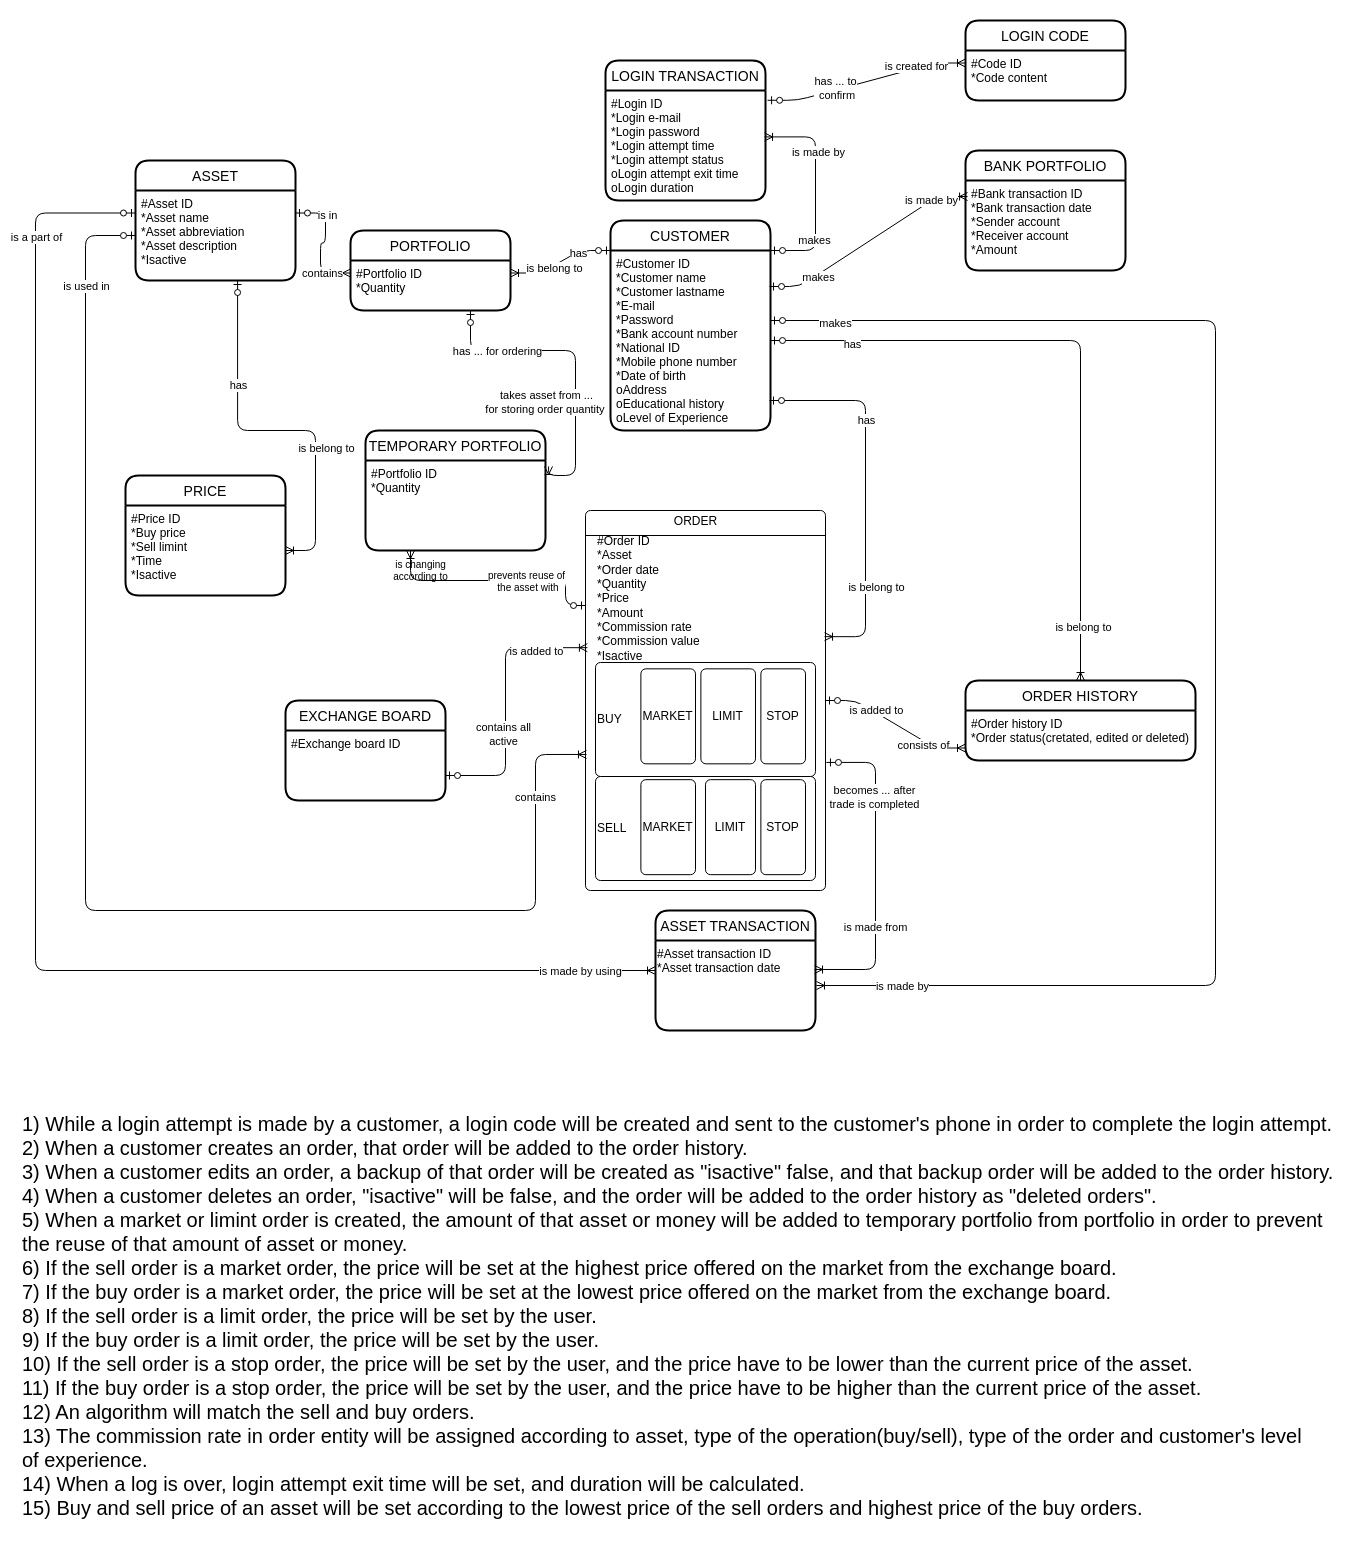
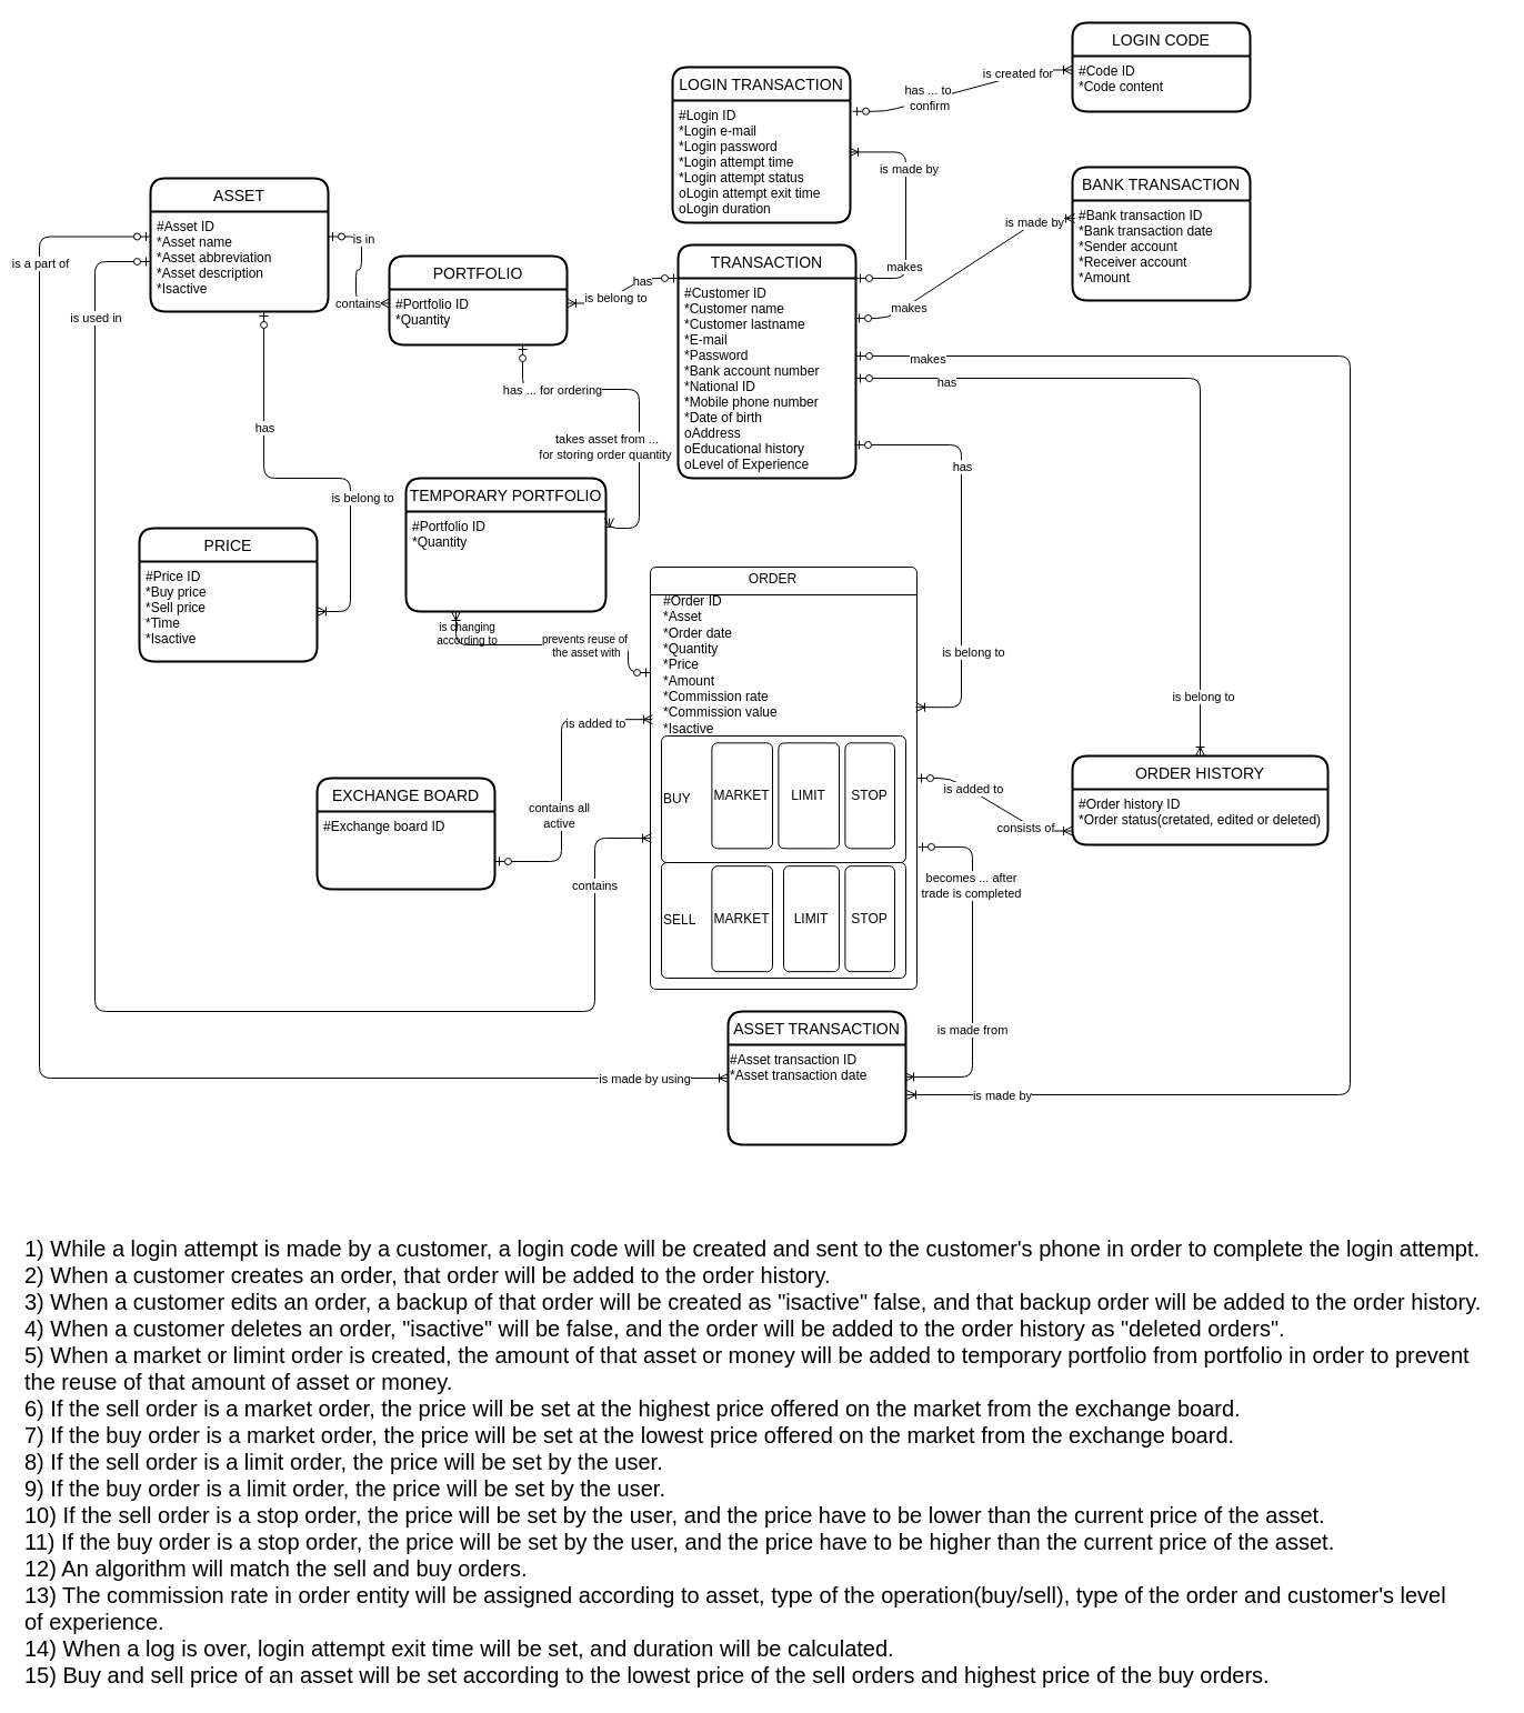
- <mxCell id="8" value="BANK PORTFOLIO" style="swimlane;childLayout=stackLayout;horizontal=1;startSize=30;horizontalStack=0;rounded=1;fontSize=14;fontStyle=0;strokeWidth=2;resizeParent=0;resizeLast=1;shadow=0;dashed=0;align=center;" parent="1" vertex="1"><mxGeometry x="965" y="150" width="160" height="120" as="geometry" /></mxCell>
+ <mxCell id="8" value="BANK TRANSACTION" style="swimlane;childLayout=stackLayout;horizontal=1;startSize=30;horizontalStack=0;rounded=1;fontSize=14;fontStyle=0;strokeWidth=2;resizeParent=0;resizeLast=1;shadow=0;dashed=0;align=center;" parent="1" vertex="1"><mxGeometry x="965" y="150" width="160" height="120" as="geometry" /></mxCell>
- <mxCell id="2" value="CUSTOMER" style="swimlane;childLayout=stackLayout;horizontal=1;startSize=30;horizontalStack=0;rounded=1;fontSize=14;fontStyle=0;strokeWidth=2;resizeParent=0;resizeLast=1;shadow=0;dashed=0;align=center;" parent="1" vertex="1"><mxGeometry x="610" y="220" width="160" height="210" as="geometry" /></mxCell>
+ <mxCell id="2" value="TRANSACTION" style="swimlane;childLayout=stackLayout;horizontal=1;startSize=30;horizontalStack=0;rounded=1;fontSize=14;fontStyle=0;strokeWidth=2;resizeParent=0;resizeLast=1;shadow=0;dashed=0;align=center;" parent="1" vertex="1"><mxGeometry x="610" y="220" width="160" height="210" as="geometry" /></mxCell>
- <mxCell id="25" value="#Price ID&#10;*Buy price&#10;*Sell limint&#10;*Time&#10;*Isactive" style="align=left;strokeColor=none;fillColor=none;spacingLeft=4;fontSize=12;verticalAlign=top;resizable=0;rotatable=0;part=1;" parent="24" vertex="1"><mxGeometry y="30" width="160" height="90" as="geometry" /></mxCell>
+ <mxCell id="25" value="#Price ID&#10;*Buy price&#10;*Sell price&#10;*Time&#10;*Isactive" style="align=left;strokeColor=none;fillColor=none;spacingLeft=4;fontSize=12;verticalAlign=top;resizable=0;rotatable=0;part=1;" parent="24" vertex="1"><mxGeometry y="30" width="160" height="90" as="geometry" /></mxCell>
